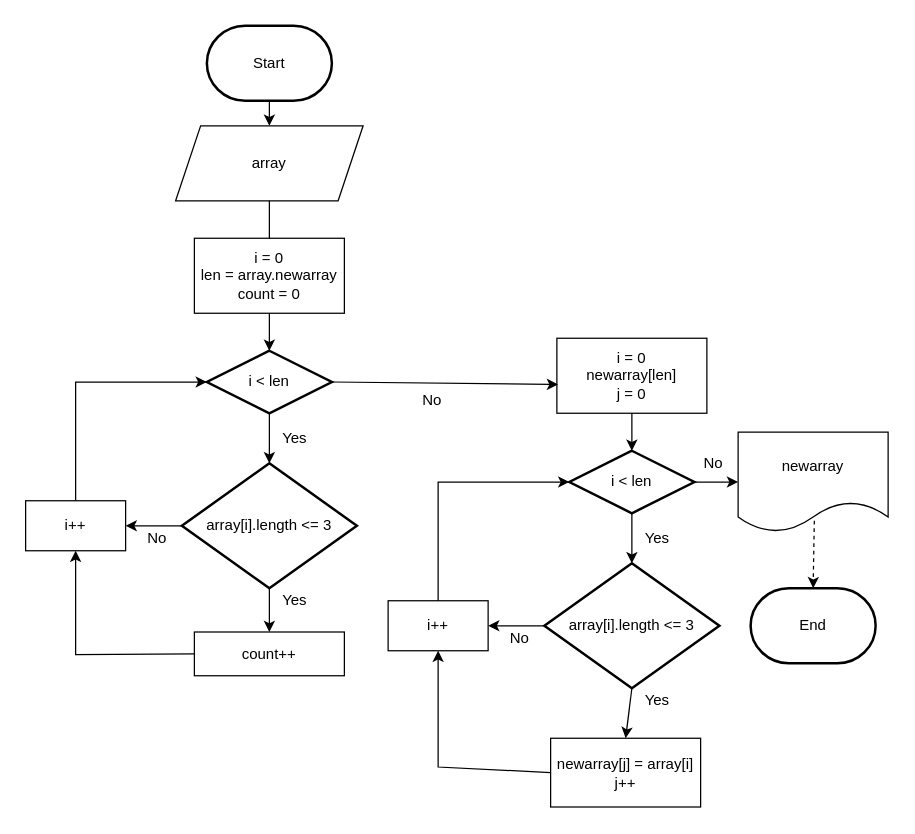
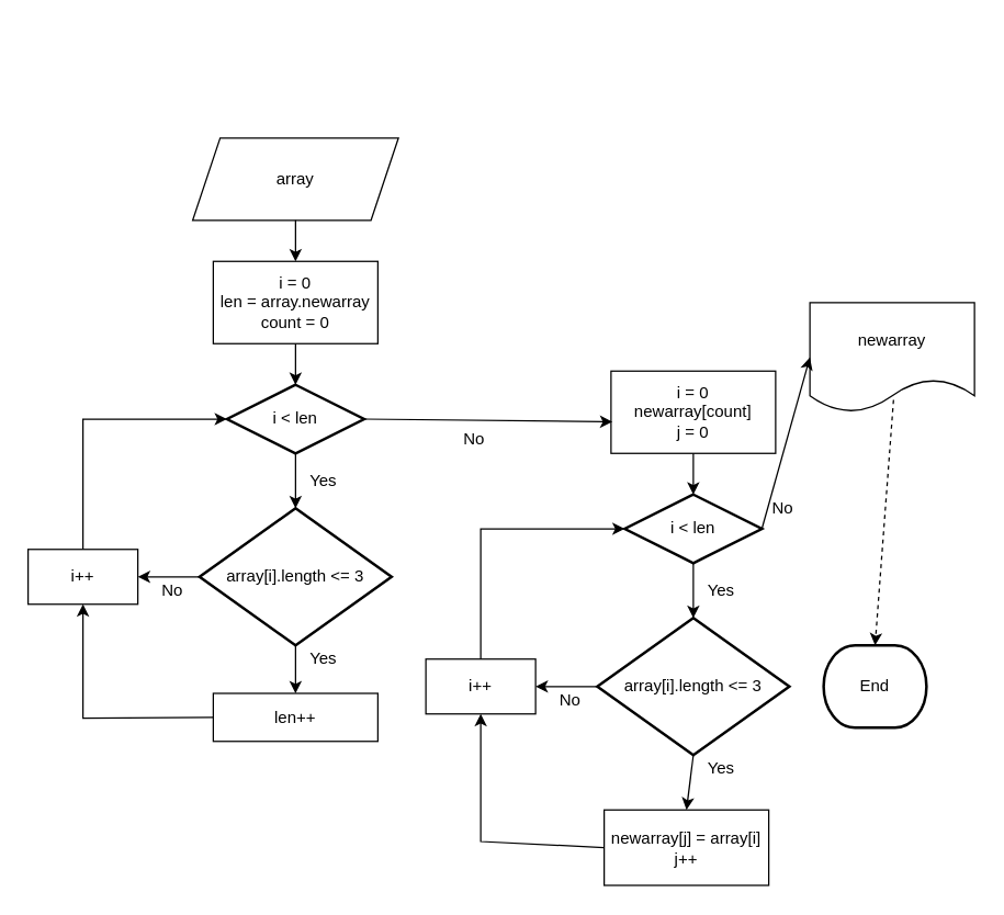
- <mxCell id="3" value="Start" style="strokeWidth=2;html=1;shape=mxgraph.flowchart.terminator;whiteSpace=wrap;" vertex="1" parent="1"><mxGeometry x="165" y="20" width="100" height="60" as="geometry" /></mxCell>
- <mxCell id="2" style="edgeStyle=orthogonalEdgeStyle;rounded=0;orthogonalLoop=1;jettySize=auto;html=1;exitX=0.5;exitY=1;exitDx=0;exitDy=0;exitPerimeter=0;entryX=0.5;entryY=0;entryDx=0;entryDy=0;" edge="1" parent="1" source="3" target="5"><mxGeometry relative="1" as="geometry" /></mxCell>
- <mxCell id="6" value="" style="endArrow=none;html=1;rounded=0;exitX=0.5;exitY=1;exitDx=0;exitDy=0;entryX=0.5;entryY=0;entryDx=0;entryDy=0;" edge="1" parent="1" source="5" target="4"><mxGeometry width="50" height="50" relative="1" as="geometry"><mxPoint x="185" y="520" as="sourcePoint" /><mxPoint x="235" y="470" as="targetPoint" /></mxGeometry></mxCell>
+ <mxCell id="6" value="" style="endArrow=classic;html=1;rounded=0;exitX=0.5;exitY=1;exitDx=0;exitDy=0;entryX=0.5;entryY=0;entryDx=0;entryDy=0;" edge="1" parent="1" source="5" target="4"><mxGeometry width="50" height="50" relative="1" as="geometry"><mxPoint x="185" y="520" as="sourcePoint" /><mxPoint x="235" y="470" as="targetPoint" /></mxGeometry></mxCell>
- <mxCell id="20" value="i = 0&lt;br&gt;newarray[len]&lt;br&gt;j = 0" style="rounded=0;whiteSpace=wrap;html=1;" vertex="1" parent="1"><mxGeometry x="445" y="270" width="120" height="60" as="geometry" /></mxCell>
+ <mxCell id="20" value="i = 0&lt;br&gt;newarray[count]&lt;br&gt;j = 0" style="rounded=0;whiteSpace=wrap;html=1;" vertex="1" parent="1"><mxGeometry x="445" y="270" width="120" height="60" as="geometry" /></mxCell>
- <mxCell id="36" value="newarray" style="shape=document;whiteSpace=wrap;html=1;boundedLbl=1;" vertex="1" parent="1"><mxGeometry x="590" y="345" width="120" height="80" as="geometry" /></mxCell>
+ <mxCell id="36" value="newarray" style="shape=document;whiteSpace=wrap;html=1;boundedLbl=1;" vertex="1" parent="1"><mxGeometry x="590" y="220" width="120" height="80" as="geometry" /></mxCell>
- <mxCell id="39" value="End" style="strokeWidth=2;html=1;shape=mxgraph.flowchart.terminator;whiteSpace=wrap;" vertex="1" parent="1"><mxGeometry x="600" y="470" width="100" height="60" as="geometry" /></mxCell>
+ <mxCell id="39" value="End" style="strokeWidth=2;html=1;shape=mxgraph.flowchart.terminator;whiteSpace=wrap;" vertex="1" parent="1"><mxGeometry x="600" y="470" width="75" height="60" as="geometry" /></mxCell>
- <mxCell id="12" value="count++" style="rounded=0;whiteSpace=wrap;html=1;" vertex="1" parent="1"><mxGeometry x="155" y="505" width="120" height="35" as="geometry" /></mxCell>
+ <mxCell id="12" value="len++" style="rounded=0;whiteSpace=wrap;html=1;" vertex="1" parent="1"><mxGeometry x="155" y="505" width="120" height="35" as="geometry" /></mxCell>
